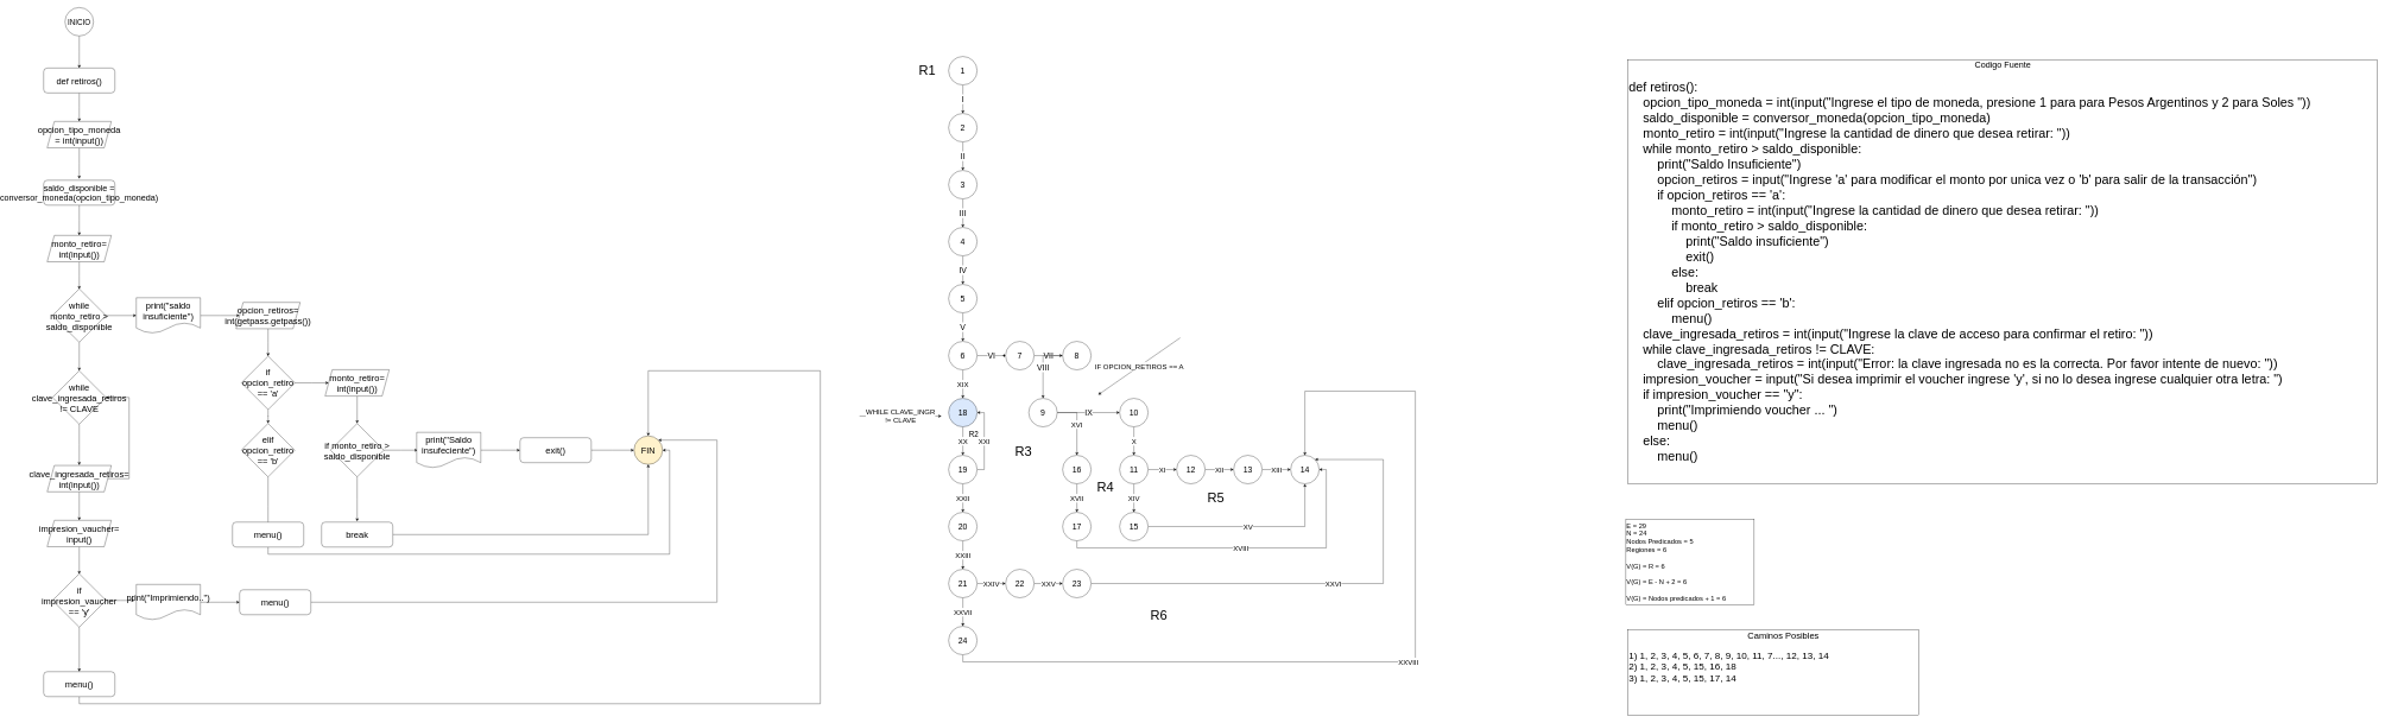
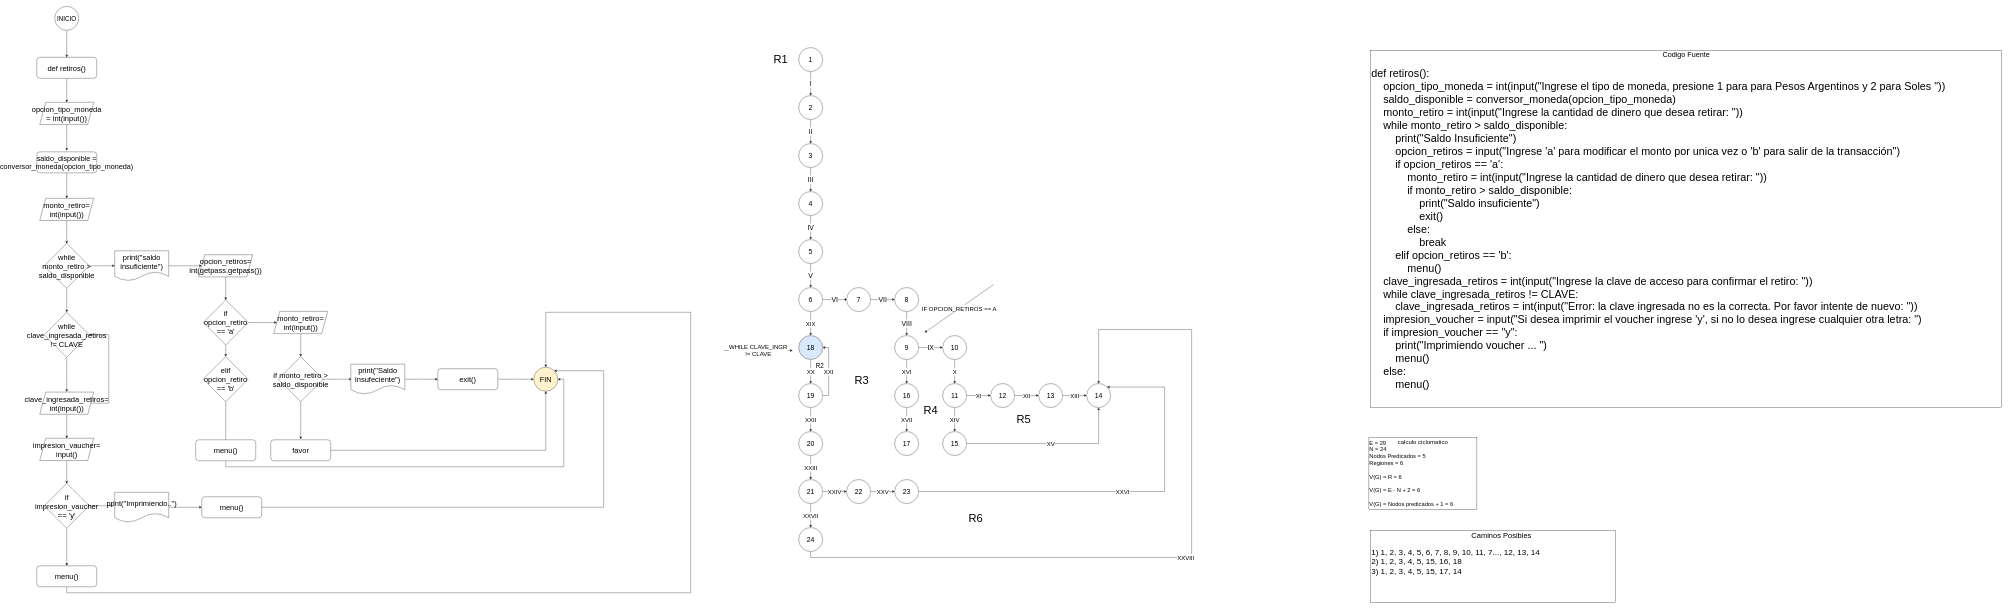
- <mxCell id="27" value="9" style="ellipse;whiteSpace=wrap;html=1;aspect=fixed;fontSize=23;" vertex="1" parent="1"><mxGeometry x="2785" y="1118" width="80" height="80" as="geometry" /></mxCell>
+ <mxCell id="27" value="9" style="ellipse;whiteSpace=wrap;html=1;aspect=fixed;fontSize=23;" vertex="1" parent="1"><mxGeometry x="2880" y="1118" width="80" height="80" as="geometry" /></mxCell>
+ <mxCell id="4" value="calculo ciclomatico" style="text;html=1;strokeColor=none;fillColor=none;align=center;verticalAlign=middle;whiteSpace=wrap;rounded=0;fontSize=20;" parent="1" vertex="1"><mxGeometry x="4551" y="1458" width="180" height="30" as="geometry" /></mxCell>
- <mxCell id="99" value="break" style="rounded=1;whiteSpace=wrap;html=1;fontSize=25;" vertex="1" parent="1"><mxGeometry x="800" y="1465.5" width="200" height="70" as="geometry" /></mxCell>
+ <mxCell id="99" value="favor" style="rounded=1;whiteSpace=wrap;html=1;fontSize=25;" vertex="1" parent="1"><mxGeometry x="800" y="1465.5" width="200" height="70" as="geometry" /></mxCell>
- <mxCell id="43" value="XVIII" style="edgeStyle=orthogonalEdgeStyle;rounded=0;orthogonalLoop=1;jettySize=auto;html=1;exitX=0.5;exitY=1;exitDx=0;exitDy=0;entryX=1;entryY=0.5;entryDx=0;entryDy=0;fontSize=20;strokeWidth=1;" edge="1" parent="1" source="44" target="38"><mxGeometry relative="1" as="geometry" /></mxCell>
